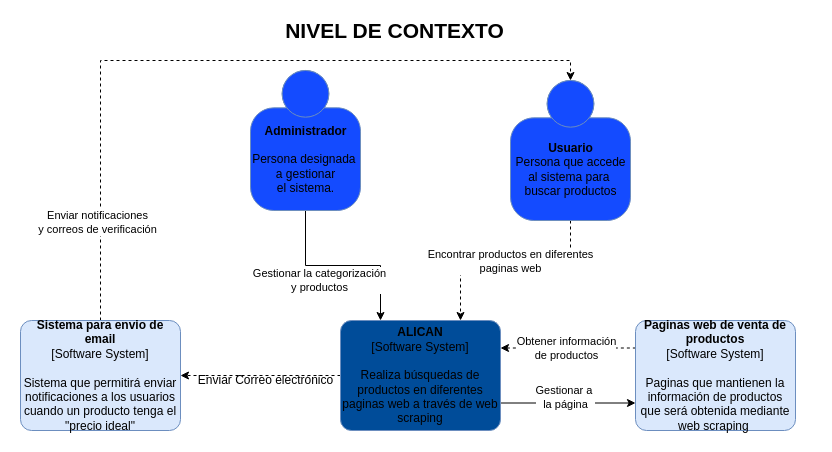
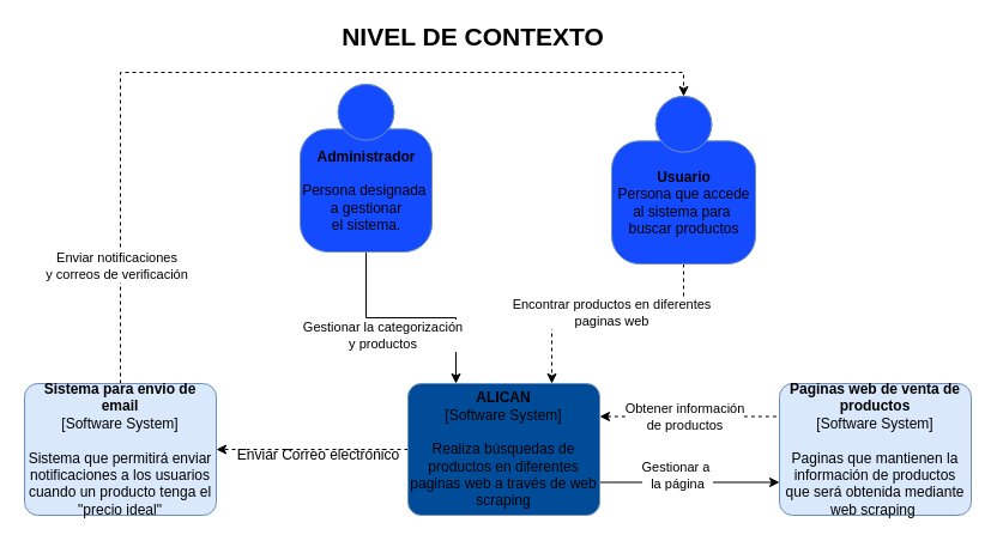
- <mxCell id="13" value="&lt;b&gt;Paginas web de venta de productos&lt;/b&gt;&lt;br&gt;&lt;div&gt;[Software System]&lt;/div&gt;&lt;br&gt;&lt;div&gt;Paginas que mantienen la información de productos que será obtenida mediante web scraping&amp;nbsp;&lt;/div&gt;" style="rounded=1;whiteSpace=wrap;html=1;labelBackgroundColor=none;fillColor=#dae8fc;fontColor=#000000;align=center;arcSize=10;strokeColor=#6c8ebf;points=[[0.25,0,0],[0.5,0,0],[0.75,0,0],[1,0.25,0],[1,0.5,0],[1,0.75,0],[0.75,1,0],[0.5,1,0],[0.25,1,0],[0,0.75,0],[0,0.5,0],[0,0.25,0]];" parent="1" vertex="1"><mxGeometry x="635" y="320" width="160" height="110.0" as="geometry" /></mxCell>
+ <mxCell id="13" value="&lt;b&gt;Paginas web de venta de productos&lt;/b&gt;&lt;br&gt;&lt;div&gt;[Software System]&lt;/div&gt;&lt;br&gt;&lt;div&gt;Paginas que mantienen la información de productos que será obtenida mediante web scraping&amp;nbsp;&lt;/div&gt;" style="rounded=1;whiteSpace=wrap;html=1;labelBackgroundColor=none;fillColor=#dae8fc;fontColor=#000000;align=center;arcSize=10;strokeColor=#6c8ebf;points=[[0.25,0,0],[0.5,0,0],[0.75,0,0],[1,0.25,0],[1,0.5,0],[1,0.75,0],[0.75,1,0],[0.5,1,0],[0.25,1,0],[0,0.75,0],[0,0.5,0],[0,0.25,0]];" parent="1" vertex="1"><mxGeometry x="650" y="320" width="160" height="110.0" as="geometry" /></mxCell>
